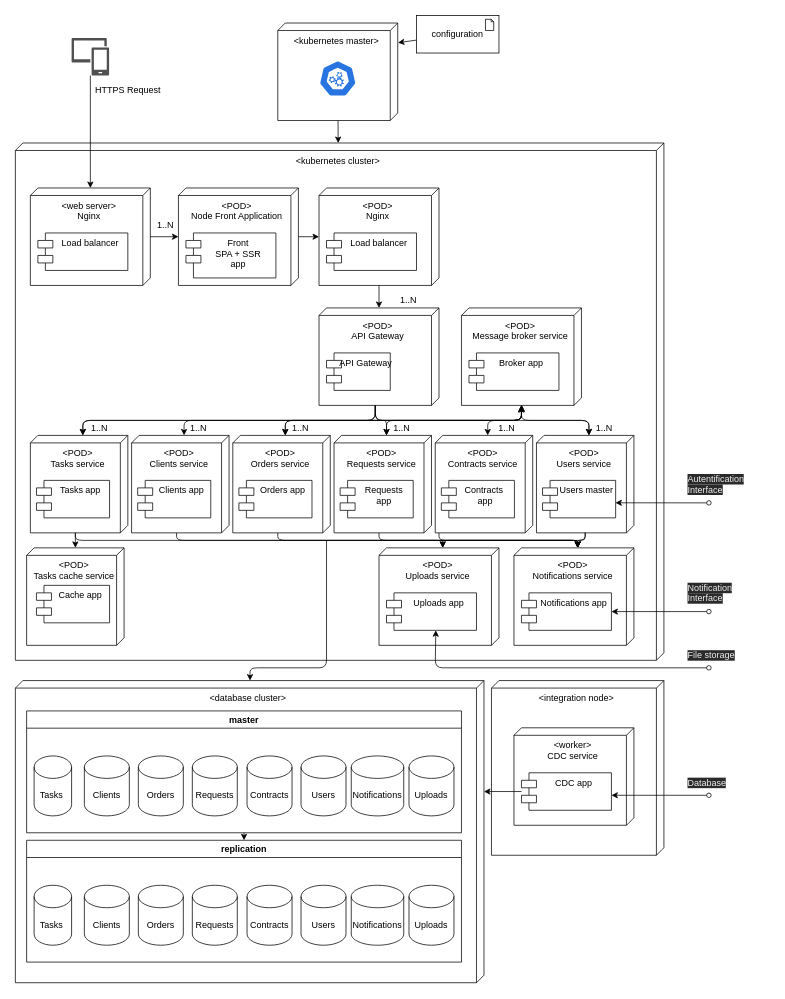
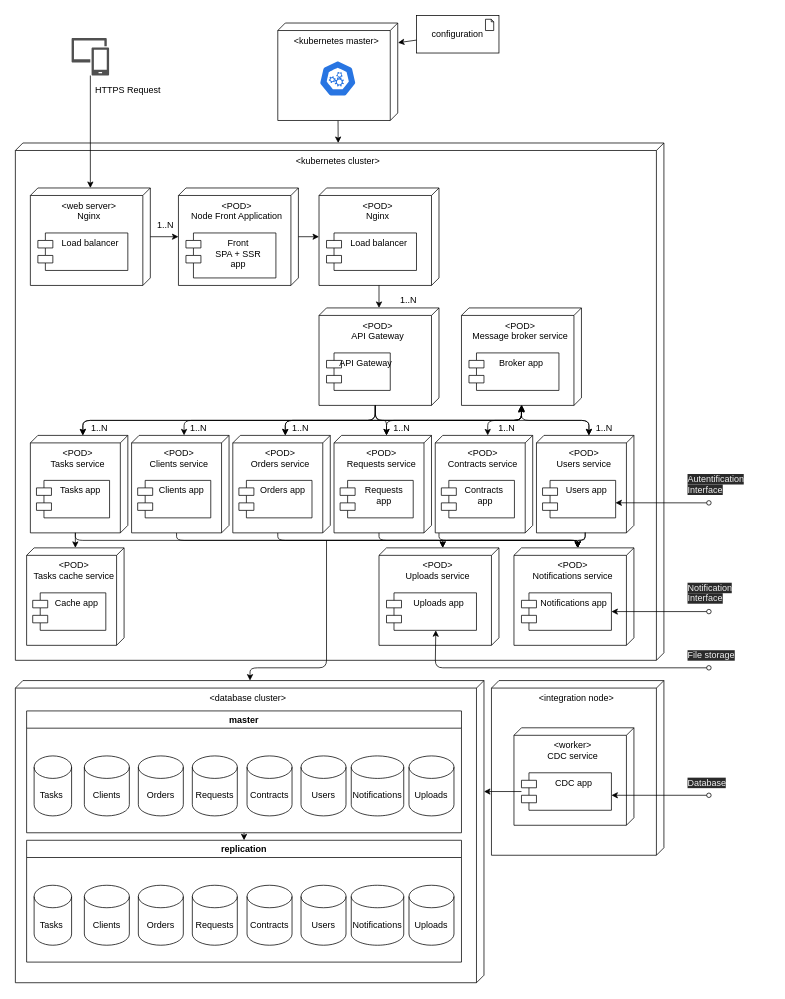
- <mxCell id="82" value="Users master" style="shape=module;align=left;spacingLeft=20;align=center;verticalAlign=top;" vertex="1" parent="80"><mxGeometry x="8.125" y="60" width="97.5" height="50" as="geometry" /></mxCell>
+ <mxCell id="82" value="Users app" style="shape=module;align=left;spacingLeft=20;align=center;verticalAlign=top;" vertex="1" parent="80"><mxGeometry x="8.125" y="60" width="97.5" height="50" as="geometry" /></mxCell>
- <mxCell id="56" value="Cache app" style="shape=module;align=left;spacingLeft=20;align=center;verticalAlign=top;" parent="54" vertex="1"><mxGeometry x="13.125" y="50" width="97.5" height="50" as="geometry" /></mxCell>
+ <mxCell id="56" value="Cache app" style="shape=module;align=left;spacingLeft=20;align=center;verticalAlign=top;" parent="54" vertex="1"><mxGeometry x="8.125" y="60" width="97.5" height="50" as="geometry" /></mxCell>
